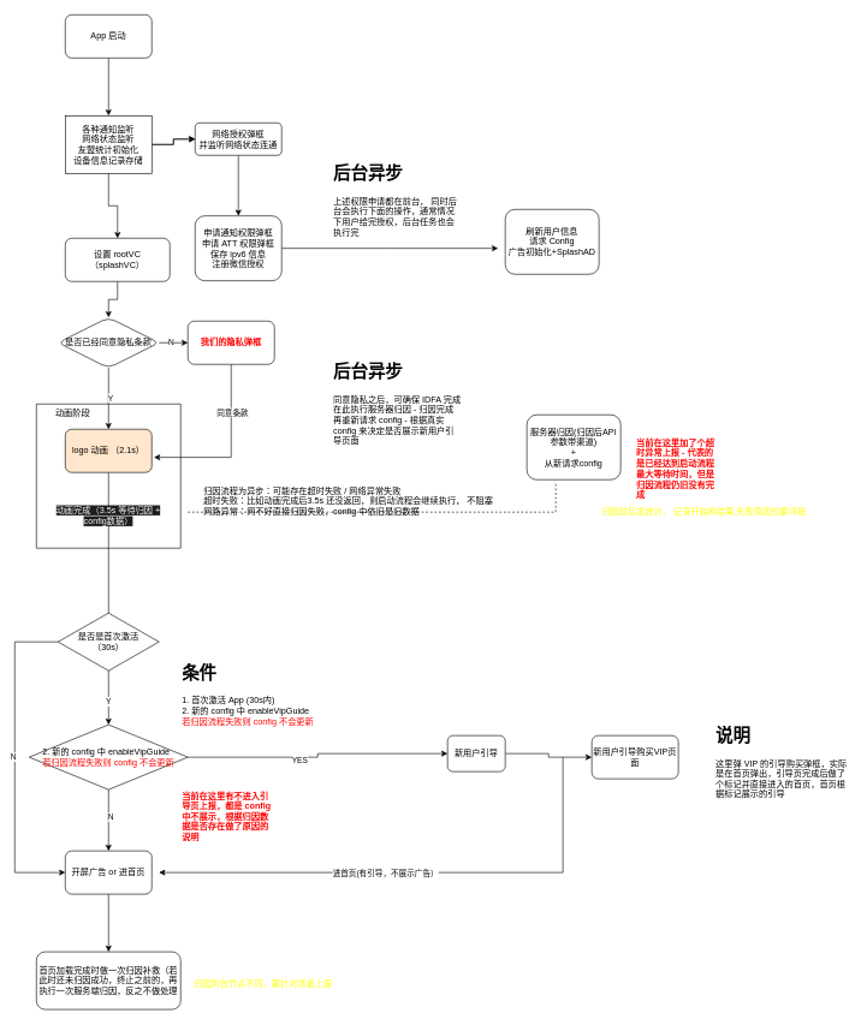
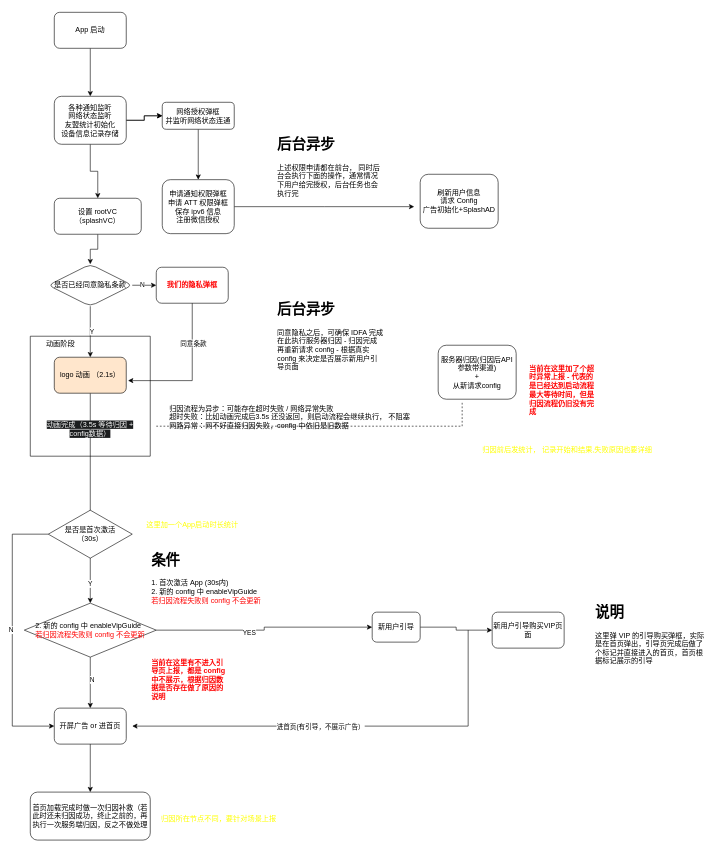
- <mxCell id="7" value="各种通知监听&lt;div&gt;网络状态监听&lt;/div&gt;&lt;div&gt;友盟统计初始化&lt;/div&gt;&lt;div&gt;设备信息记录存储&lt;/div&gt;" style="whiteSpace=wrap;html=1;rounded=0;" vertex="1" parent="1"><mxGeometry x="90" y="160" width="120" height="80" as="geometry" /></mxCell>
+ <mxCell id="7" value="各种通知监听&lt;div&gt;网络状态监听&lt;/div&gt;&lt;div&gt;友盟统计初始化&lt;/div&gt;&lt;div&gt;设备信息记录存储&lt;/div&gt;" style="whiteSpace=wrap;html=1;rounded=1;" vertex="1" parent="1"><mxGeometry x="90" y="160" width="120" height="80" as="geometry" /></mxCell>
- <mxCell id="54" value="&lt;font style=&quot;&quot;&gt;归因前后发统计， 记录开始和结果,失败原因也要详细&lt;/font&gt;" style="text;html=1;align=center;verticalAlign=middle;resizable=0;points=[];autosize=1;strokeColor=none;fillColor=none;fontColor=#FFFF00;" vertex="1" parent="1"><mxGeometry x="820" y="695" width="310" height="30" as="geometry" /></mxCell>
+ <mxCell id="54" value="&lt;font style=&quot;&quot;&gt;归因前后发统计， 记录开始和结果,失败原因也要详细&lt;/font&gt;" style="text;html=1;align=center;verticalAlign=middle;resizable=0;points=[];autosize=1;strokeColor=none;fillColor=none;fontColor=#FFFF00;" vertex="1" parent="1"><mxGeometry x="790" y="735" width="310" height="30" as="geometry" /></mxCell>
+ <mxCell id="55" value="这里加一个App启动时长统计" style="text;html=1;align=center;verticalAlign=middle;resizable=0;points=[];autosize=1;strokeColor=none;fillColor=none;fontColor=#FFFF00;" vertex="1" parent="1"><mxGeometry x="230" y="860" width="180" height="30" as="geometry" /></mxCell>
